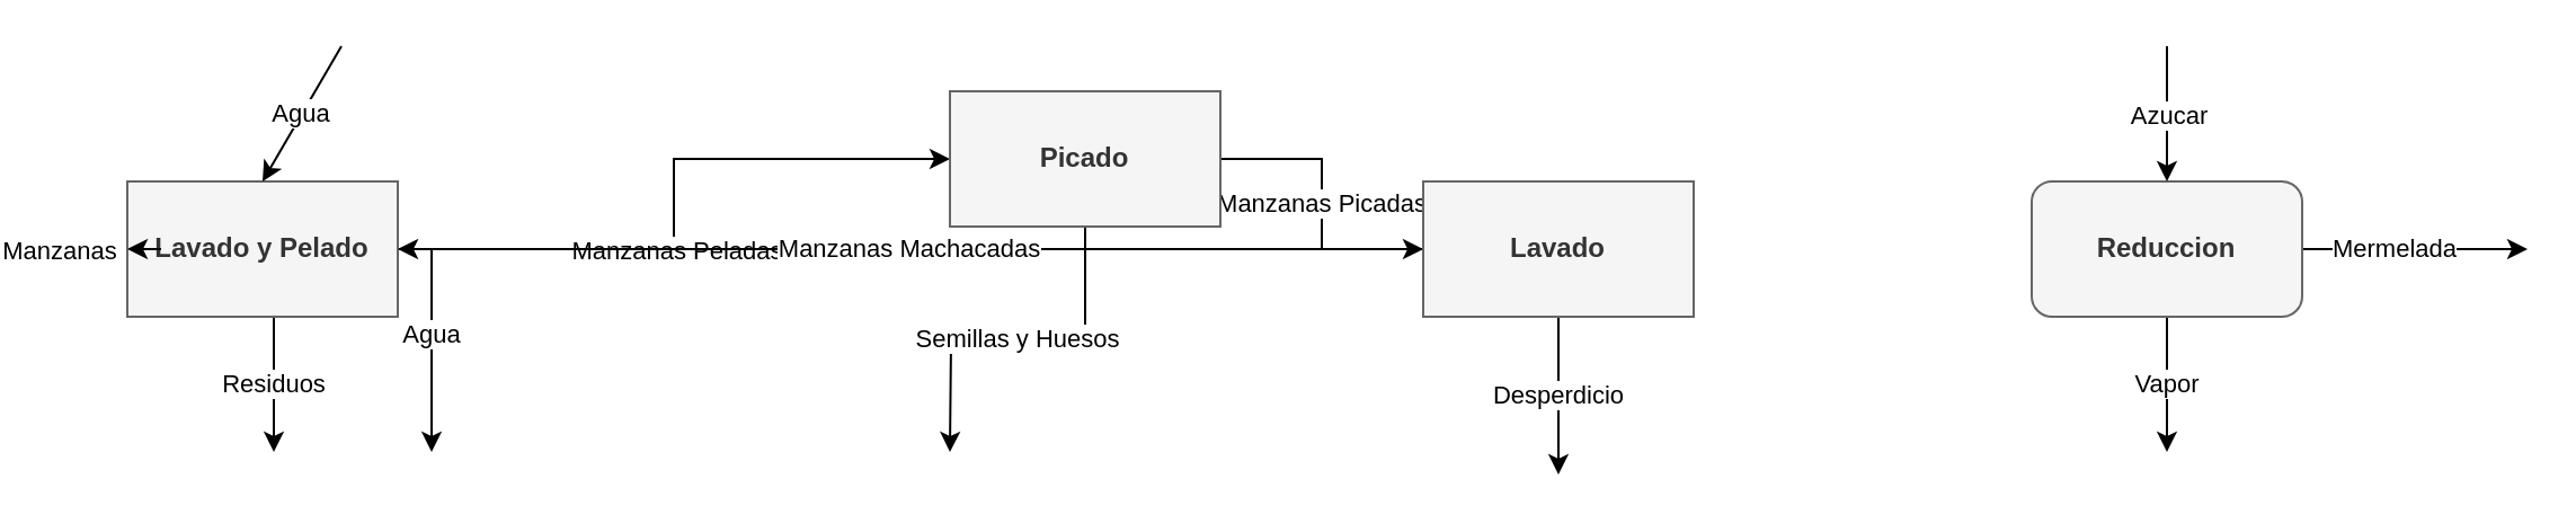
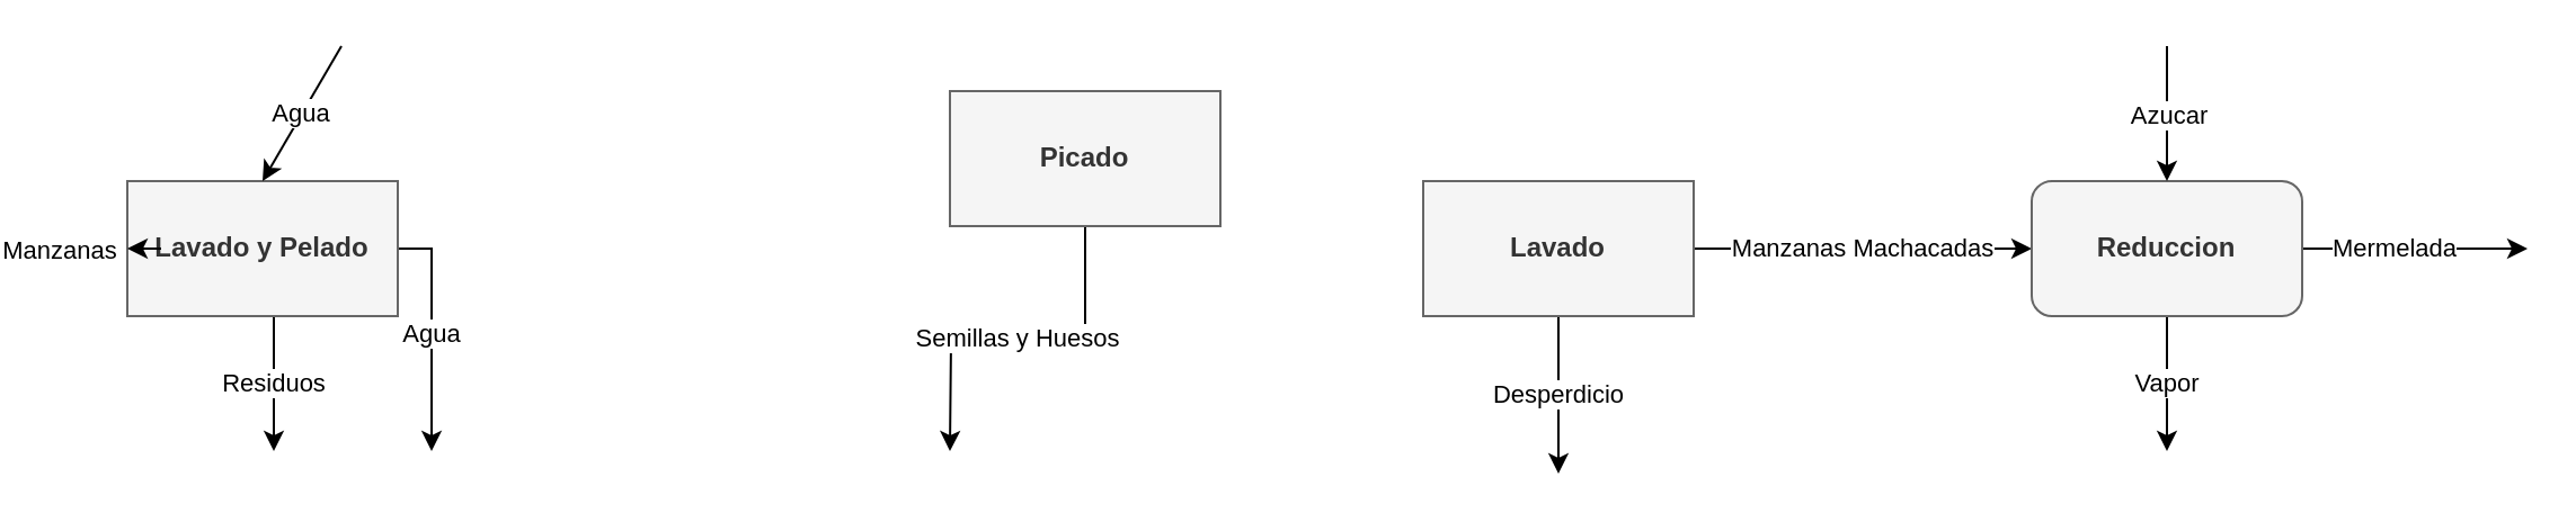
- <mxCell id="2" value="" style="edgeStyle=orthogonalEdgeStyle;rounded=0;orthogonalLoop=1;jettySize=auto;html=1;" edge="1" parent="1" source="6" target="9"><mxGeometry relative="1" as="geometry" /></mxCell>
- <mxCell id="3" value="Manzanas Peladas" style="edgeLabel;html=1;align=center;verticalAlign=middle;resizable=0;points=[];" vertex="1" connectable="0" parent="2"><mxGeometry x="-0.222" y="2" relative="1" as="geometry"><mxPoint x="12" y="2" as="offset" /></mxGeometry></mxCell>
- <mxCell id="7" value="Manzanas Picadas" style="edgeStyle=orthogonalEdgeStyle;rounded=0;orthogonalLoop=1;jettySize=auto;html=1;" edge="1" parent="1" source="9" target="12"><mxGeometry relative="1" as="geometry" /></mxCell>
- <mxCell id="10" value="Manzanas Machacadas" style="edgeStyle=orthogonalEdgeStyle;rounded=0;orthogonalLoop=1;jettySize=auto;html=1;" edge="1" parent="1" source="12" target="6"><mxGeometry relative="1" as="geometry" /></mxCell>
+ <mxCell id="10" value="Manzanas Machacadas" style="edgeStyle=orthogonalEdgeStyle;rounded=0;orthogonalLoop=1;jettySize=auto;html=1;" edge="1" parent="1" source="12" target="16"><mxGeometry relative="1" as="geometry" /></mxCell>
